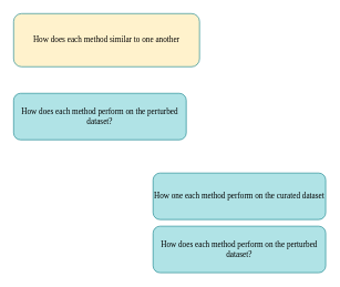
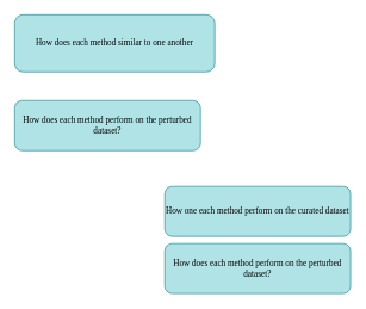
- <mxCell id="2" value="&lt;font style=&quot;font-size: 12px;&quot; color=&quot;#000000&quot; data-font-src=&quot;https://fonts.googleapis.com/css?family=Source+Sans+Pro&quot; face=&quot;Source Sans Pro&quot;&gt;How does each method similar to one another&lt;/font&gt;" style="rounded=1;whiteSpace=wrap;html=1;fillColor=#fff2cc;strokeColor=#0e8088;fontSize=12;" parent="1" vertex="1"><mxGeometry x="20" y="20" width="280" height="80" as="geometry" /></mxCell>
+ <mxCell id="2" value="&lt;font style=&quot;font-size: 12px;&quot; color=&quot;#000000&quot; data-font-src=&quot;https://fonts.googleapis.com/css?family=Source+Sans+Pro&quot; face=&quot;Source Sans Pro&quot;&gt;How does each method similar to one another&lt;/font&gt;" style="rounded=1;whiteSpace=wrap;html=1;fillColor=#b0e3e6;strokeColor=#0e8088;fontSize=12;" parent="1" vertex="1"><mxGeometry x="20" y="20" width="280" height="80" as="geometry" /></mxCell>
